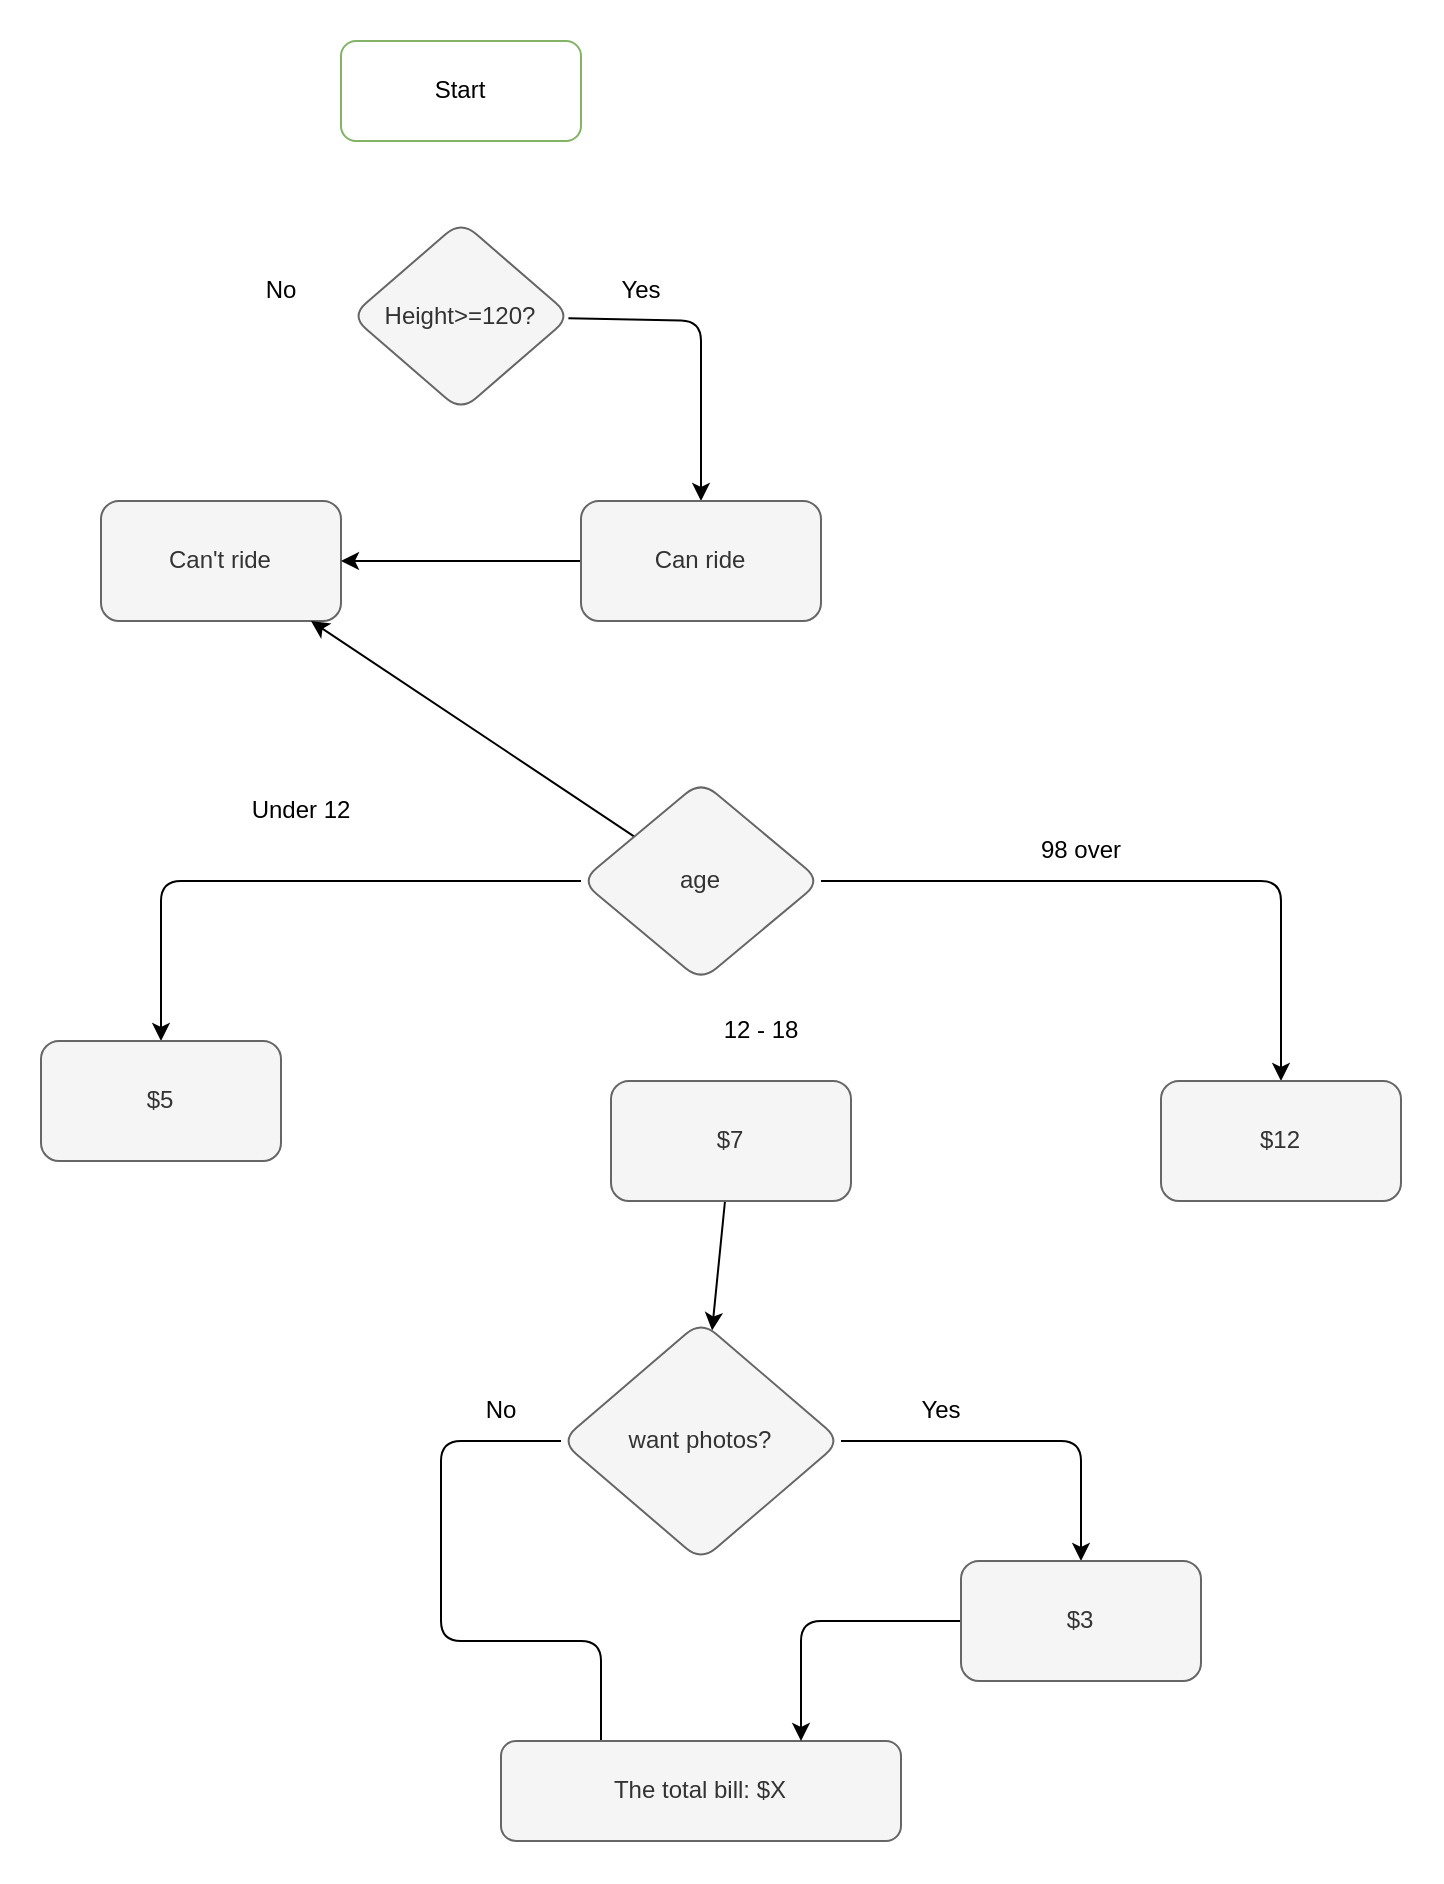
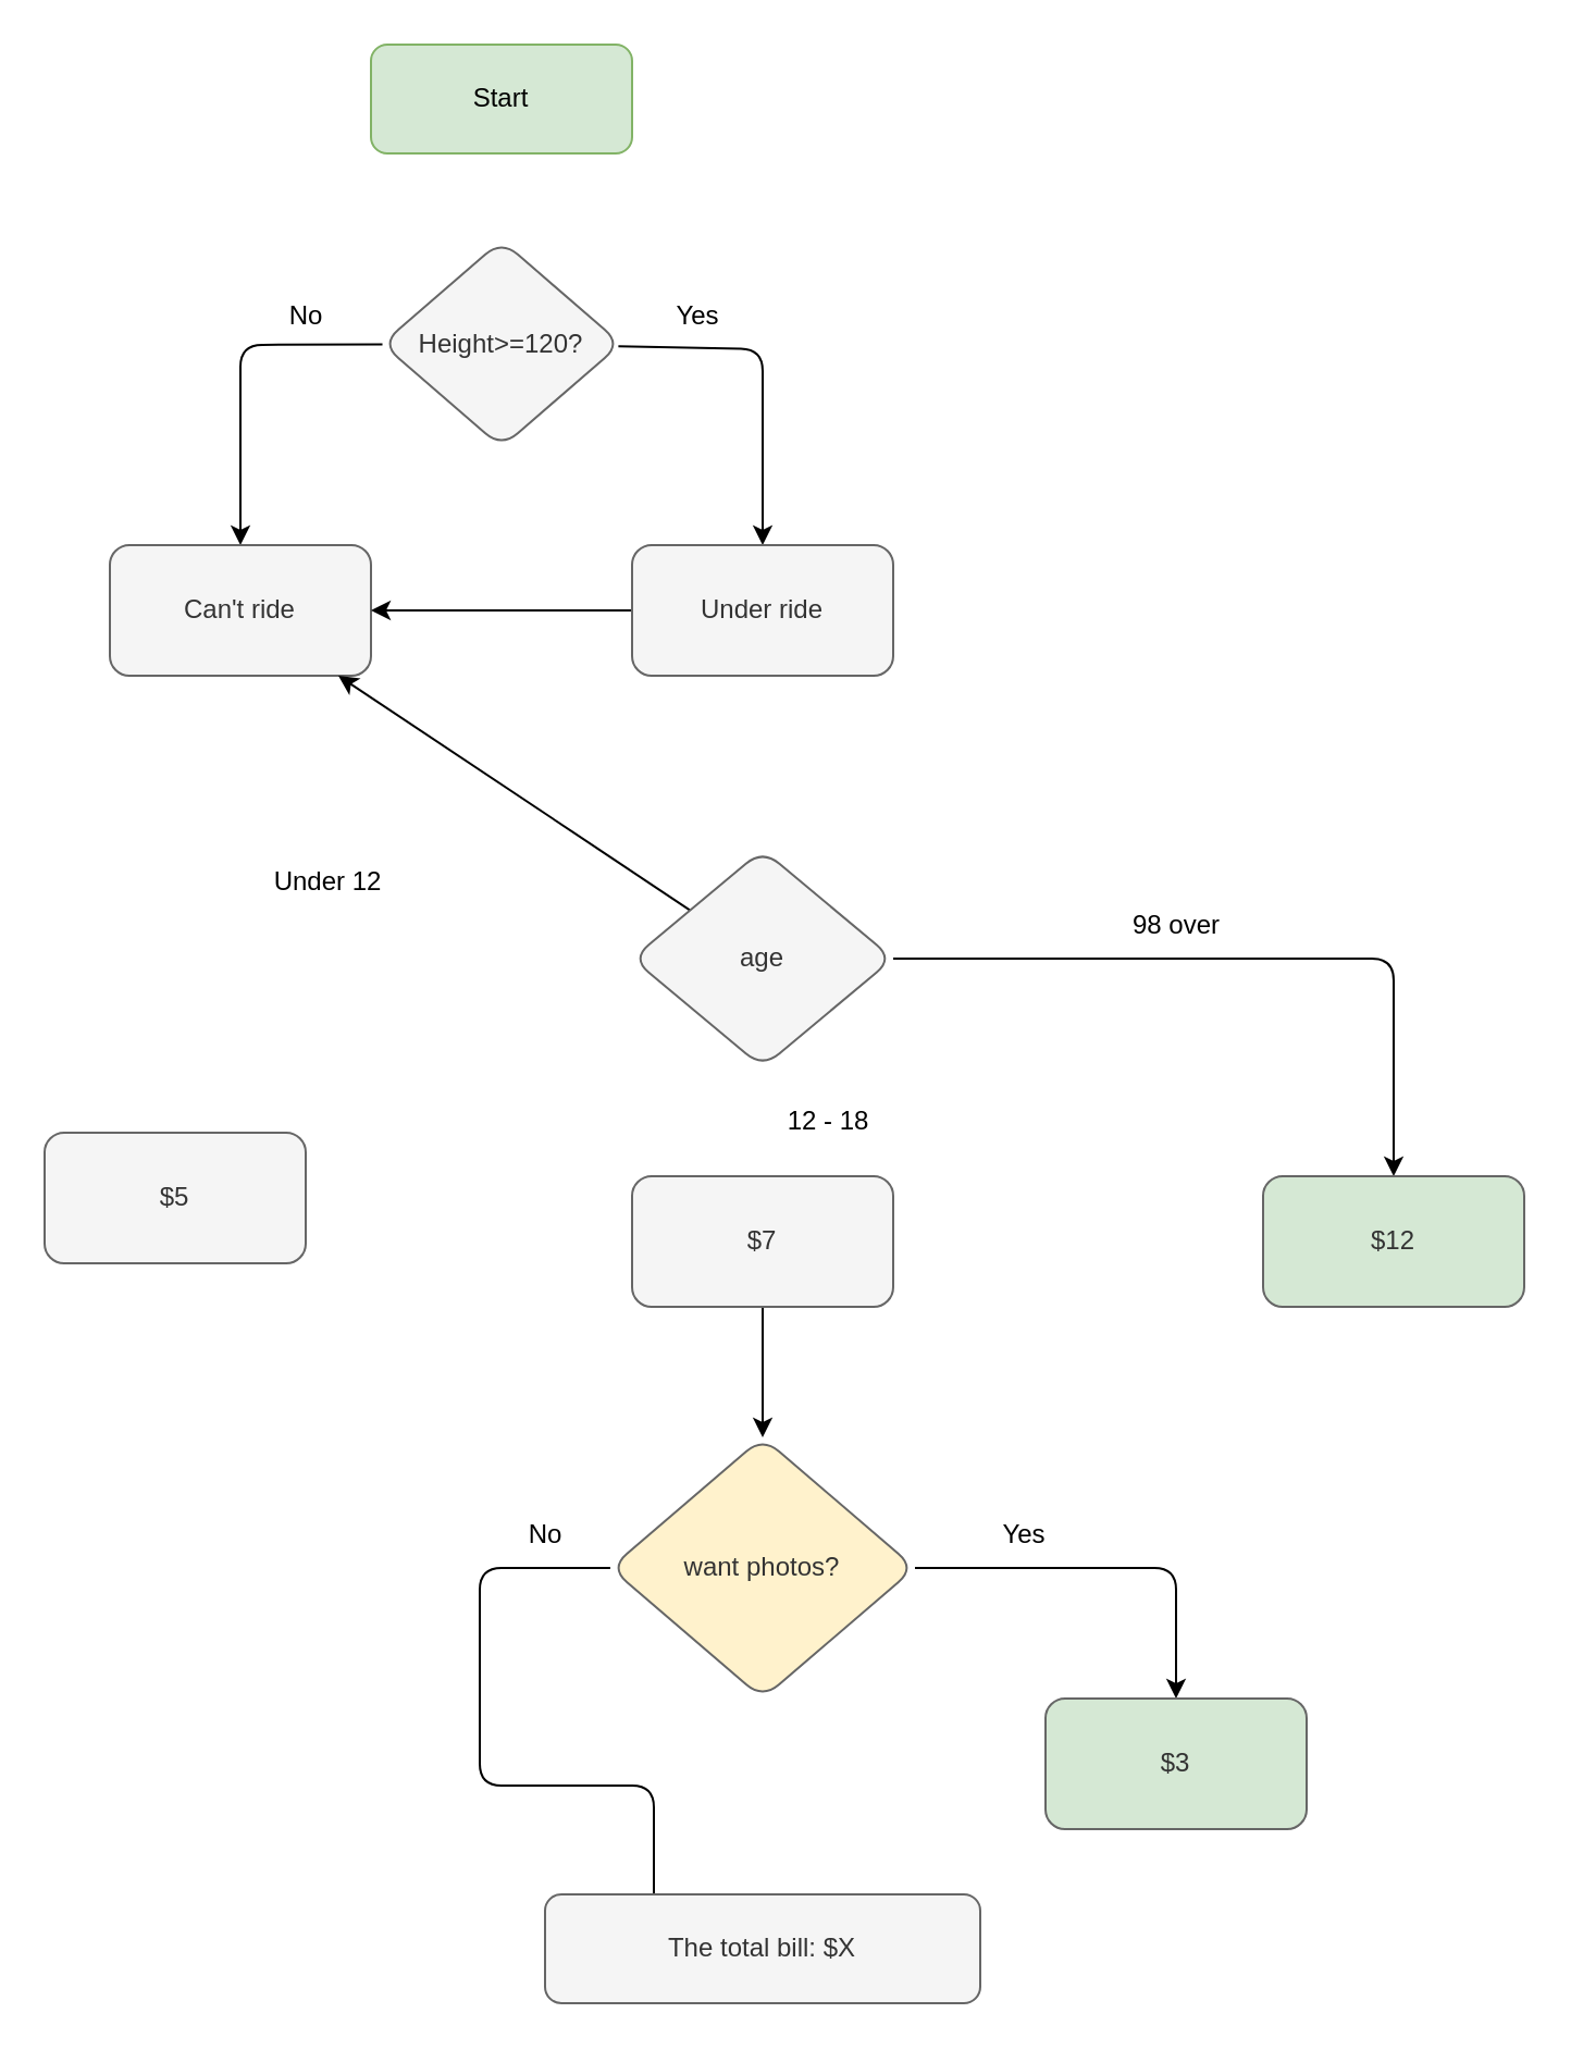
- <mxCell id="2" value="Start" style="rounded=1;whiteSpace=wrap;html=1;fillColor=#ffffff;strokeColor=#82b366;" parent="1" vertex="1"><mxGeometry x="170" y="20" width="120" height="50" as="geometry" /></mxCell>
+ <mxCell id="2" value="Start" style="rounded=1;whiteSpace=wrap;html=1;fillColor=#d5e8d4;strokeColor=#82b366;" parent="1" vertex="1"><mxGeometry x="170" y="20" width="120" height="50" as="geometry" /></mxCell>
+ <mxCell id="3" value="" style="edgeStyle=none;html=1;" parent="1" source="5" target="6" edge="1"><mxGeometry relative="1" as="geometry"><Array as="points"><mxPoint x="110" y="158" /></Array></mxGeometry></mxCell>
- <mxCell id="9" value="Can ride" style="whiteSpace=wrap;html=1;fillColor=#f5f5f5;strokeColor=#666666;fontColor=#333333;rounded=1;" parent="1" vertex="1"><mxGeometry x="290" y="250" width="120" height="60" as="geometry" /></mxCell>
+ <mxCell id="9" value="Under ride" style="whiteSpace=wrap;html=1;fillColor=#f5f5f5;strokeColor=#666666;fontColor=#333333;rounded=1;" parent="1" vertex="1"><mxGeometry x="290" y="250" width="120" height="60" as="geometry" /></mxCell>
- <mxCell id="11" value="" style="edgeStyle=none;html=1;" parent="1" source="14" target="15" edge="1"><mxGeometry relative="1" as="geometry"><Array as="points"><mxPoint x="80" y="440" /></Array></mxGeometry></mxCell>
- <mxCell id="20" value="$7" style="whiteSpace=wrap;html=1;fillColor=#f5f5f5;strokeColor=#666666;fontColor=#333333;rounded=1;" vertex="1" parent="1"><mxGeometry x="305" y="540" width="120" height="60" as="geometry" /></mxCell>
+ <mxCell id="20" value="$7" style="whiteSpace=wrap;html=1;fillColor=#f5f5f5;strokeColor=#666666;fontColor=#333333;rounded=1;" vertex="1" parent="1"><mxGeometry x="290" y="540" width="120" height="60" as="geometry" /></mxCell>
- <mxCell id="17" value="$12" style="whiteSpace=wrap;html=1;fillColor=#f5f5f5;strokeColor=#666666;fontColor=#333333;rounded=1;" parent="1" vertex="1"><mxGeometry x="580" y="540" width="120" height="60" as="geometry" /></mxCell>
+ <mxCell id="17" value="$12" style="whiteSpace=wrap;html=1;fillColor=#d5e8d4;strokeColor=#666666;fontColor=#333333;rounded=1;" parent="1" vertex="1"><mxGeometry x="580" y="540" width="120" height="60" as="geometry" /></mxCell>
- <mxCell id="24" value="want photos?" style="rhombus;whiteSpace=wrap;html=1;fillColor=#f5f5f5;strokeColor=#666666;fontColor=#333333;rounded=1;" vertex="1" parent="1"><mxGeometry x="280" y="660" width="140" height="120" as="geometry" /></mxCell>
+ <mxCell id="24" value="want photos?" style="rhombus;whiteSpace=wrap;html=1;fillColor=#fff2cc;strokeColor=#666666;fontColor=#333333;rounded=1;" vertex="1" parent="1"><mxGeometry x="280" y="660" width="140" height="120" as="geometry" /></mxCell>
- <mxCell id="26" style="edgeStyle=none;html=1;entryX=0.75;entryY=0;entryDx=0;entryDy=0;" edge="1" parent="1" source="27" target="25"><mxGeometry relative="1" as="geometry"><Array as="points"><mxPoint x="400" y="810" /></Array></mxGeometry></mxCell>
- <mxCell id="27" value="$3" style="whiteSpace=wrap;html=1;fillColor=#f5f5f5;strokeColor=#666666;fontColor=#333333;rounded=1;" vertex="1" parent="1"><mxGeometry x="480" y="780" width="120" height="60" as="geometry" /></mxCell>
+ <mxCell id="27" value="$3" style="whiteSpace=wrap;html=1;fillColor=#d5e8d4;strokeColor=#666666;fontColor=#333333;rounded=1;" vertex="1" parent="1"><mxGeometry x="480" y="780" width="120" height="60" as="geometry" /></mxCell>
